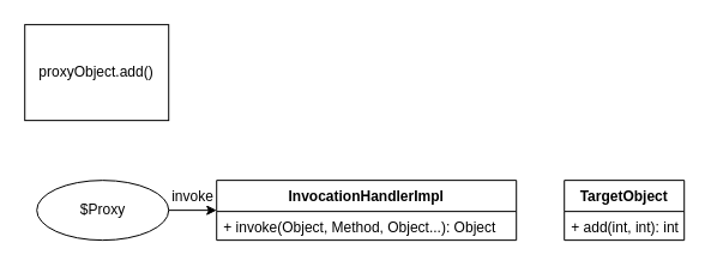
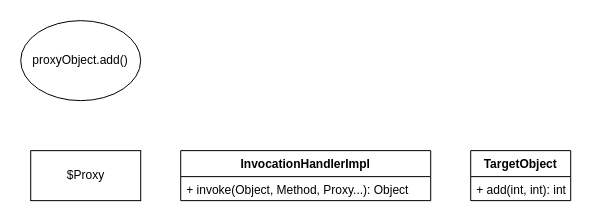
- <mxCell id="10" value="proxyObject.add()" style="whiteSpace=wrap;html=1;rounded=0;" vertex="1" parent="2"><mxGeometry width="120" height="80" as="geometry" /></mxCell>
+ <mxCell id="10" value="proxyObject.add()" style="ellipse;whiteSpace=wrap;html=1;" vertex="1" parent="2"><mxGeometry width="120" height="80" as="geometry" /></mxCell>
- <mxCell id="3" value="$Proxy" style="ellipse;html=1;" vertex="1" parent="2"><mxGeometry x="10" y="130.0" width="110" height="50" as="geometry" /></mxCell>
+ <mxCell id="3" value="$Proxy" style="html=1;" vertex="1" parent="2"><mxGeometry x="10" y="130.0" width="110" height="50" as="geometry" /></mxCell>
- <mxCell id="8" value="" style="endArrow=classic;html=1;exitX=1;exitY=0.5;exitDx=0;exitDy=0;entryX=0;entryY=0.5;entryDx=0;entryDy=0;" edge="1" parent="2" source="3" target="4"><mxGeometry width="50" height="50" relative="1" as="geometry"><mxPoint x="80.0" y="280" as="sourcePoint" /><mxPoint x="130" y="230.0" as="targetPoint" /></mxGeometry></mxCell>
- <mxCell id="9" value="invoke" style="text;html=1;align=center;verticalAlign=middle;resizable=0;points=[];labelBackgroundColor=#ffffff;" vertex="1" connectable="0" parent="8"><mxGeometry x="-0.344" relative="1" as="geometry"><mxPoint x="6.45" y="-12" as="offset" /></mxGeometry></mxCell>
- <mxCell id="5" value="+ invoke(Object, Method, Object...): Object" style="text;strokeColor=none;fillColor=none;align=left;verticalAlign=top;spacingLeft=4;spacingRight=4;overflow=hidden;rotatable=0;points=[[0,0.5],[1,0.5]];portConstraint=eastwest;" vertex="1" parent="4"><mxGeometry y="26" width="250" height="24" as="geometry" /></mxCell>
+ <mxCell id="5" value="+ invoke(Object, Method, Proxy...): Object" style="text;strokeColor=none;fillColor=none;align=left;verticalAlign=top;spacingLeft=4;spacingRight=4;overflow=hidden;rotatable=0;points=[[0,0.5],[1,0.5]];portConstraint=eastwest;" vertex="1" parent="4"><mxGeometry y="26" width="250" height="24" as="geometry" /></mxCell>
